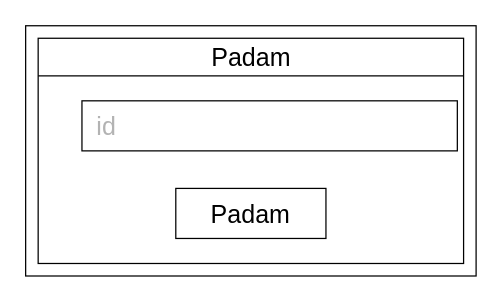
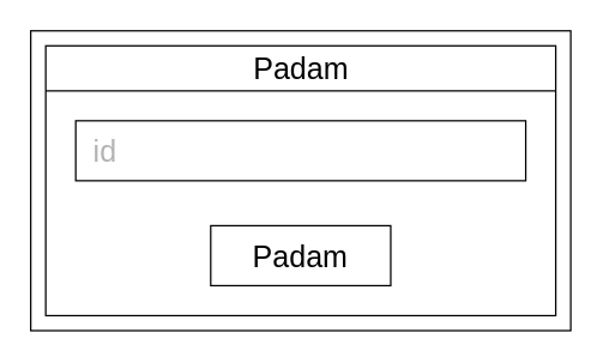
- <mxCell id="6" value="id" style="rounded=0;whiteSpace=wrap;html=1;fontSize=20;spacingLeft=10;align=left;fontColor=#B3B3B3;" vertex="1" parent="1"><mxGeometry x="65" y="80" width="300" height="40" as="geometry" /></mxCell>
+ <mxCell id="6" value="id" style="rounded=0;whiteSpace=wrap;html=1;fontSize=20;spacingLeft=10;align=left;fontColor=#B3B3B3;" vertex="1" parent="1"><mxGeometry x="50" y="80" width="300" height="40" as="geometry" /></mxCell>
